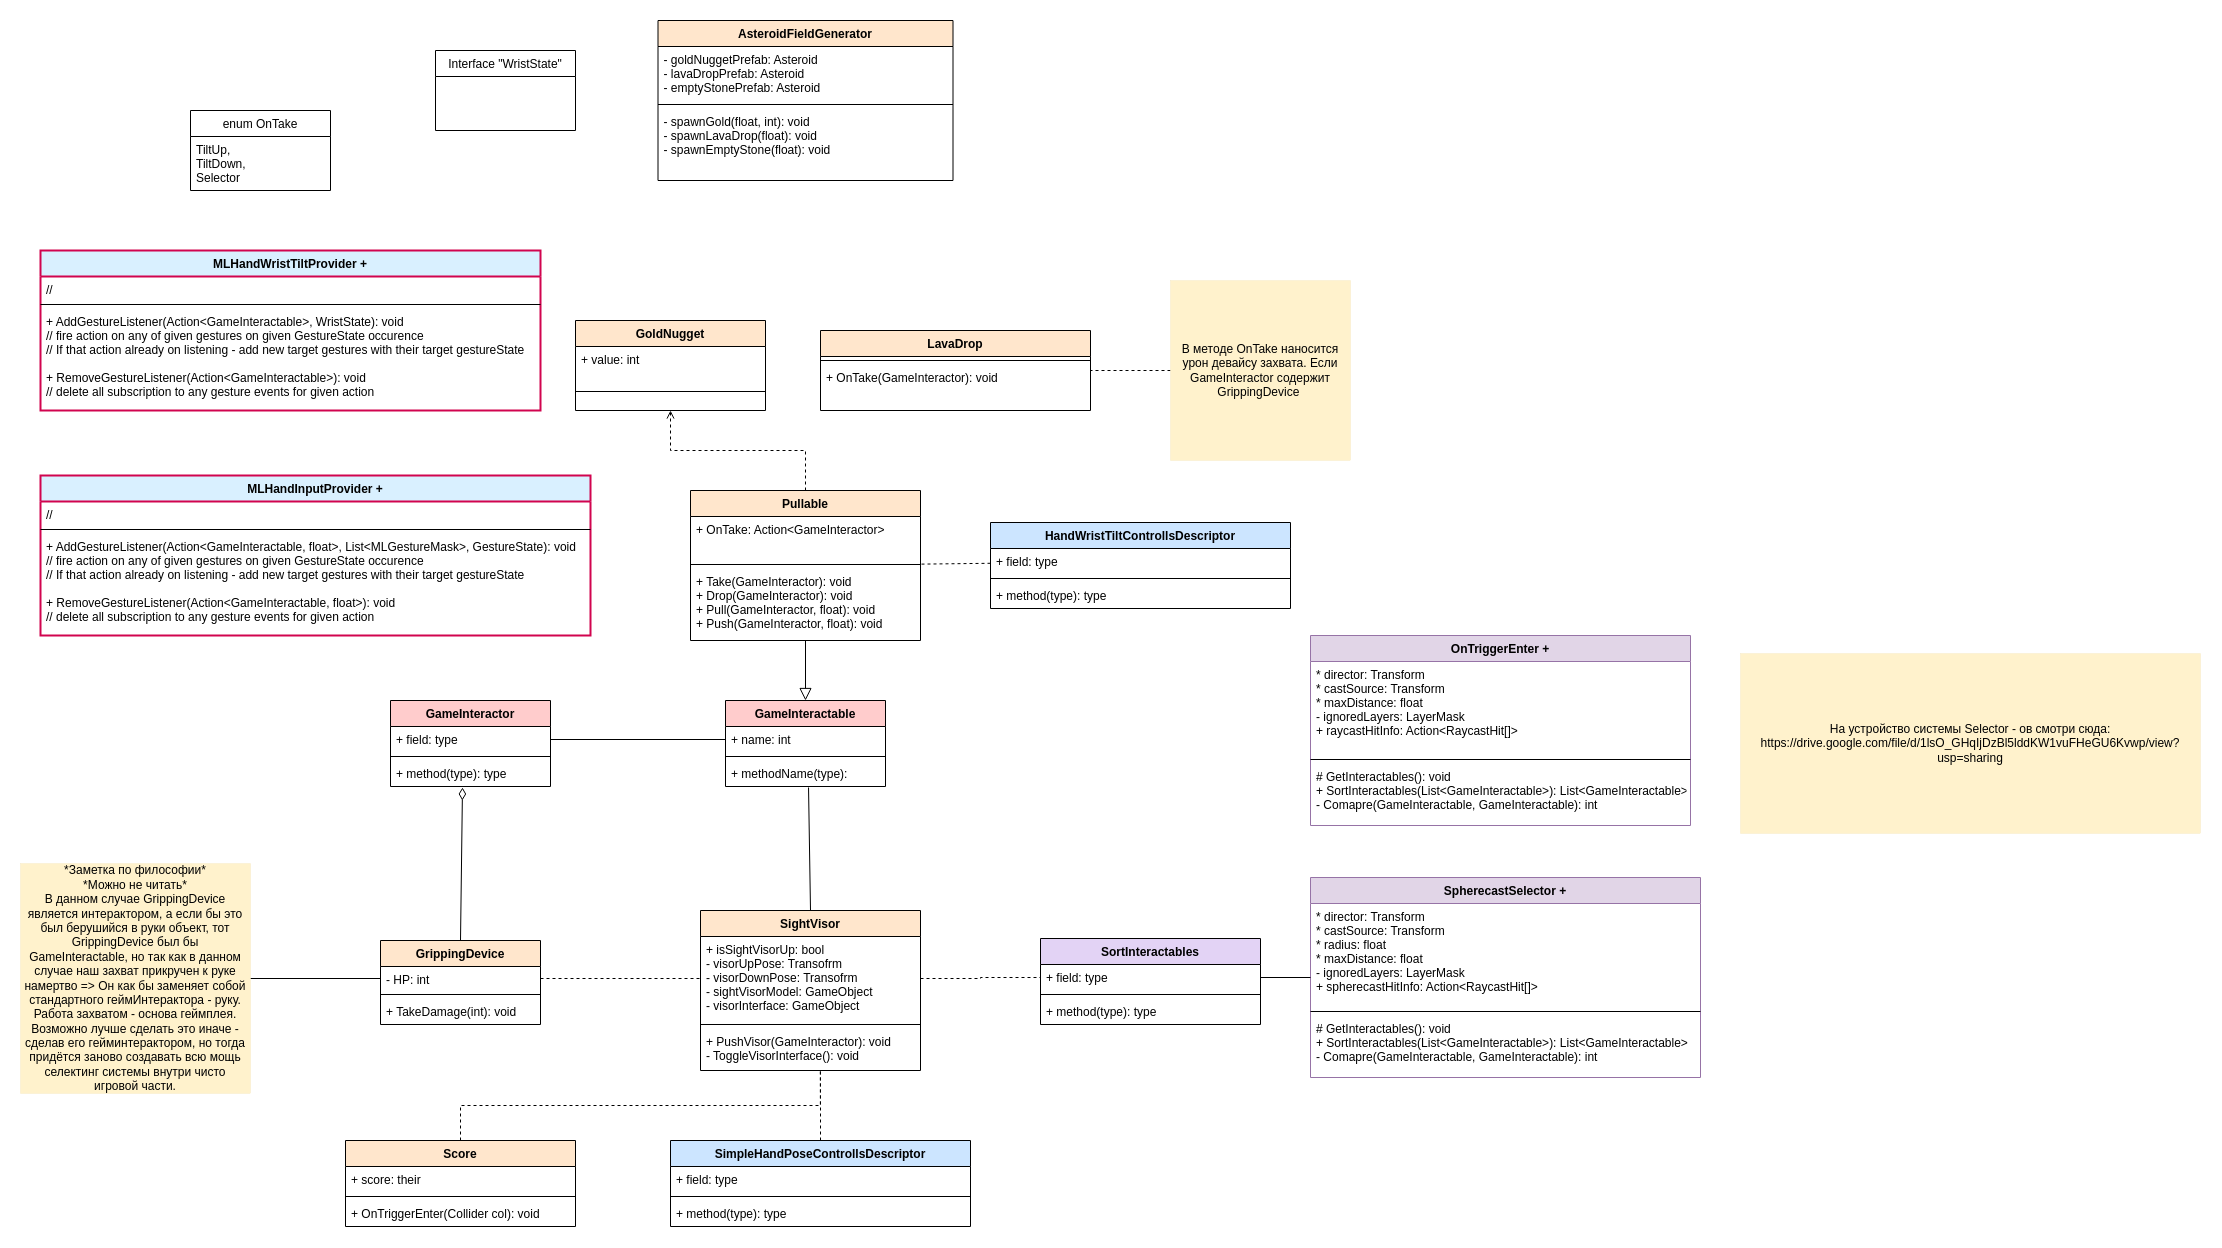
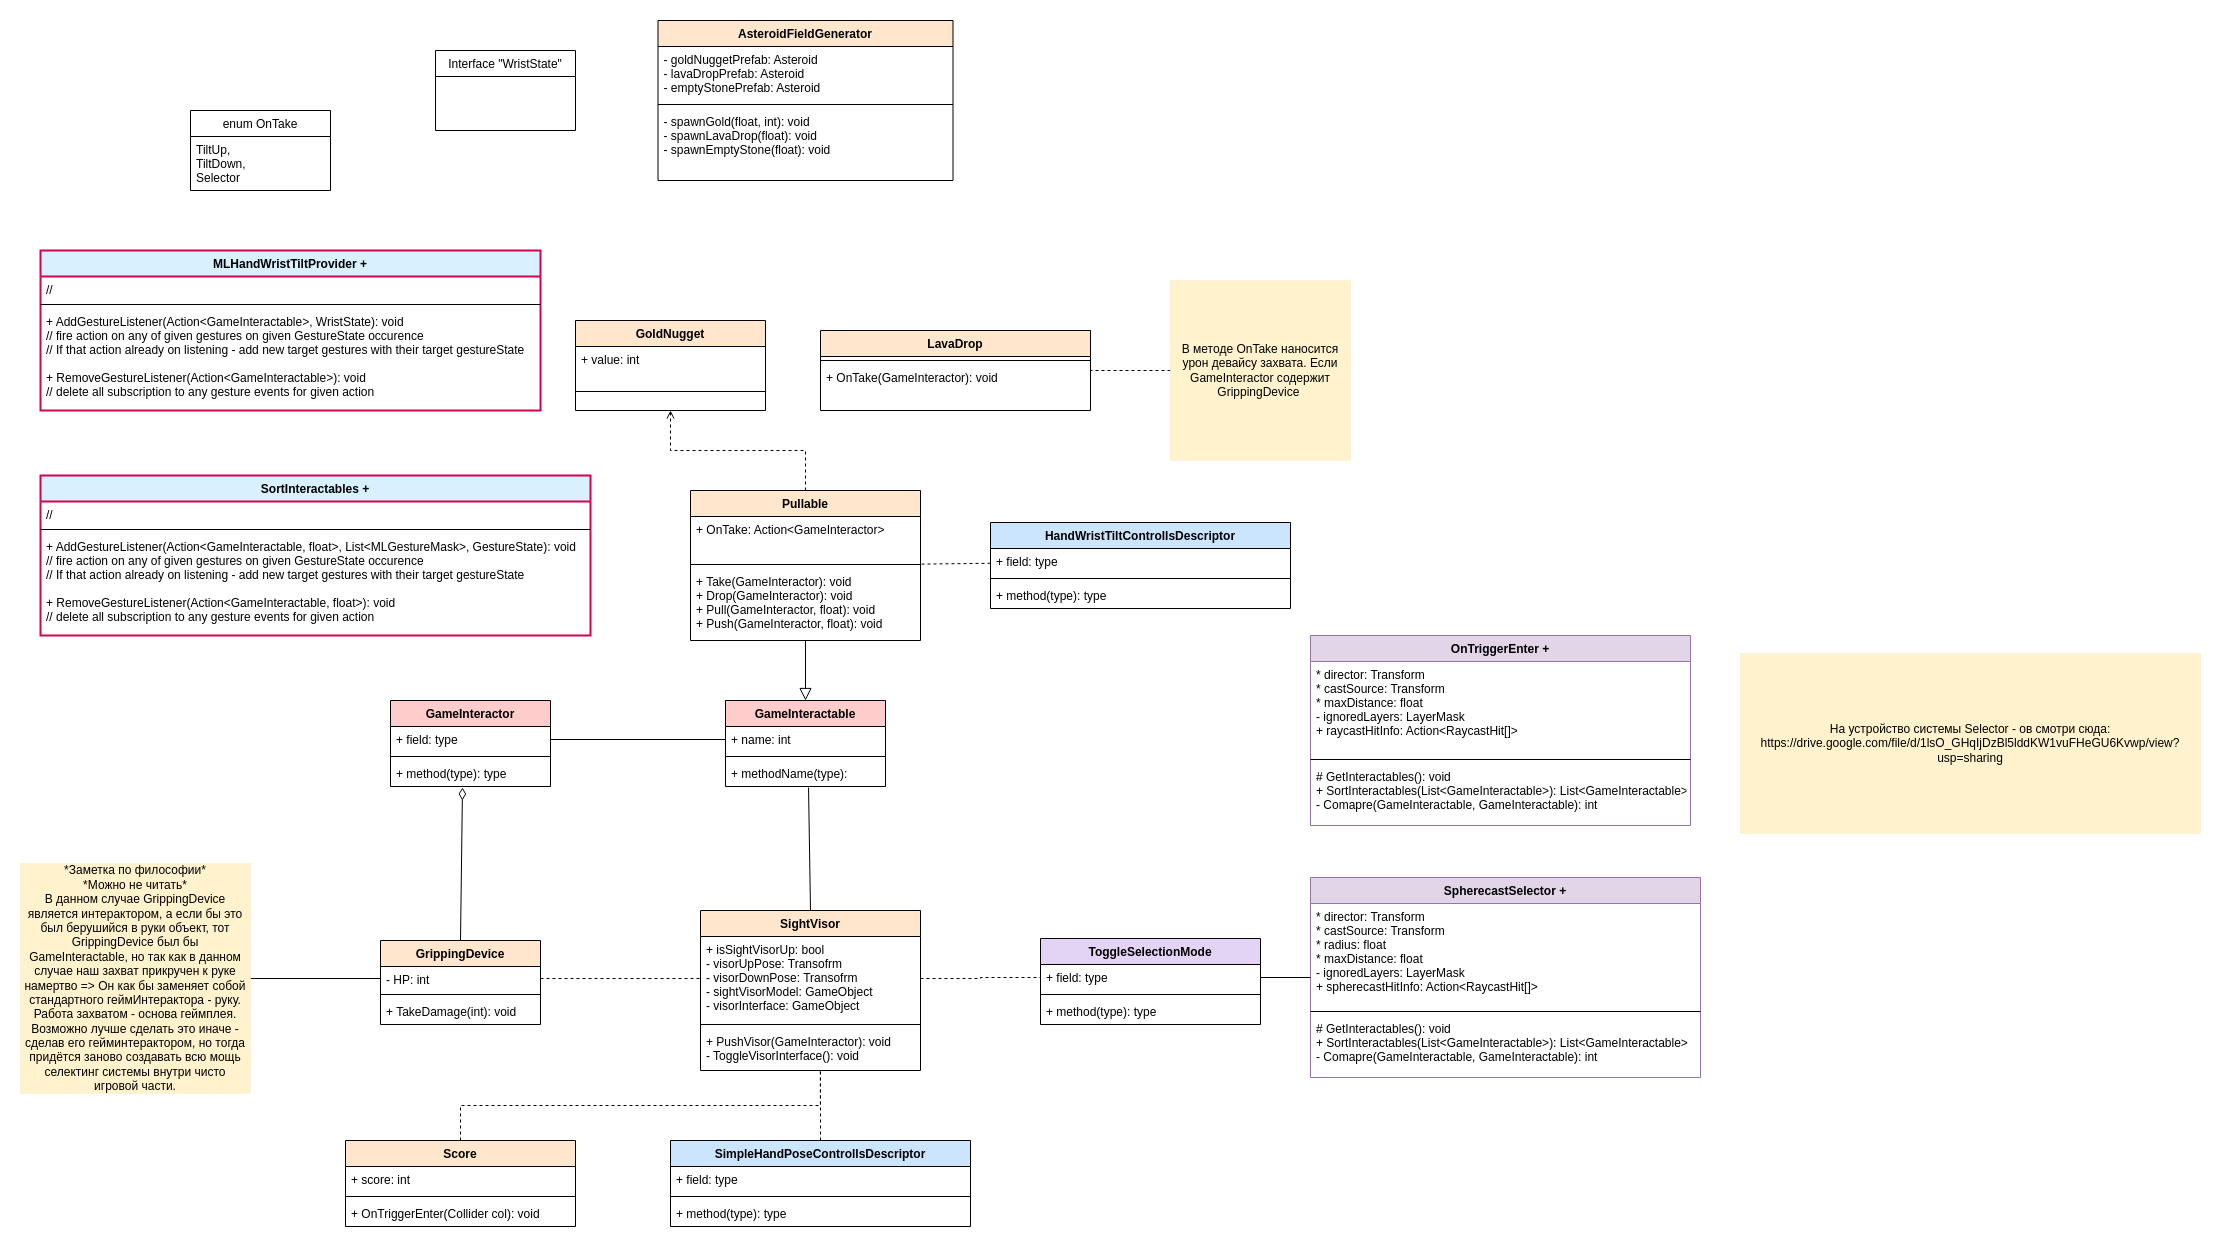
- <mxCell id="53" value="MLHandInputProvider +" style="swimlane;fontStyle=1;align=center;verticalAlign=top;childLayout=stackLayout;horizontal=1;startSize=26;horizontalStack=0;resizeParent=1;resizeParentMax=0;resizeLast=0;collapsible=1;marginBottom=0;strokeWidth=2;swimlaneFillColor=#FFFFFF;fillColor=#D9F0FF;perimeterSpacing=0;strokeColor=#D1044F;" vertex="1" parent="1"><mxGeometry x="40" y="475" width="550" height="160" as="geometry"><mxRectangle x="-1210" y="2030" width="100" height="26" as="alternateBounds" /></mxGeometry></mxCell>
+ <mxCell id="53" value="SortInteractables +" style="swimlane;fontStyle=1;align=center;verticalAlign=top;childLayout=stackLayout;horizontal=1;startSize=26;horizontalStack=0;resizeParent=1;resizeParentMax=0;resizeLast=0;collapsible=1;marginBottom=0;strokeWidth=2;swimlaneFillColor=#FFFFFF;fillColor=#D9F0FF;perimeterSpacing=0;strokeColor=#D1044F;" vertex="1" parent="1"><mxGeometry x="40" y="475" width="550" height="160" as="geometry"><mxRectangle x="-1210" y="2030" width="100" height="26" as="alternateBounds" /></mxGeometry></mxCell>
- <mxCell id="12" value="SortInteractables" style="swimlane;fontStyle=1;align=center;verticalAlign=top;childLayout=stackLayout;horizontal=1;startSize=26;horizontalStack=0;resizeParent=1;resizeParentMax=0;resizeLast=0;collapsible=1;marginBottom=0;fillColor=#E3D3F5;" vertex="1" parent="1"><mxGeometry x="1040" y="938" width="220" height="86" as="geometry" /></mxCell>
+ <mxCell id="12" value="ToggleSelectionMode" style="swimlane;fontStyle=1;align=center;verticalAlign=top;childLayout=stackLayout;horizontal=1;startSize=26;horizontalStack=0;resizeParent=1;resizeParentMax=0;resizeLast=0;collapsible=1;marginBottom=0;fillColor=#E3D3F5;" vertex="1" parent="1"><mxGeometry x="1040" y="938" width="220" height="86" as="geometry" /></mxCell>
- <mxCell id="36" value="+ score: their" style="text;strokeColor=none;fillColor=none;align=left;verticalAlign=top;spacingLeft=4;spacingRight=4;overflow=hidden;rotatable=0;points=[[0,0.5],[1,0.5]];portConstraint=eastwest;" vertex="1" parent="35"><mxGeometry y="26" width="230" height="26" as="geometry" /></mxCell>
+ <mxCell id="36" value="+ score: int" style="text;strokeColor=none;fillColor=none;align=left;verticalAlign=top;spacingLeft=4;spacingRight=4;overflow=hidden;rotatable=0;points=[[0,0.5],[1,0.5]];portConstraint=eastwest;" vertex="1" parent="35"><mxGeometry y="26" width="230" height="26" as="geometry" /></mxCell>
